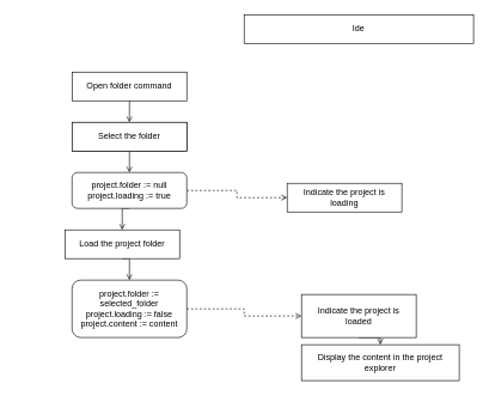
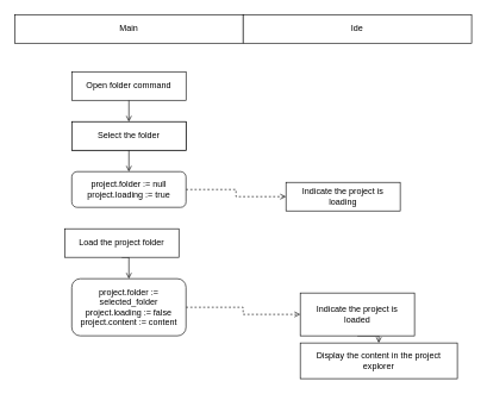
+ <mxCell id="2" value="Main" style="rounded=0;whiteSpace=wrap;html=1;" vertex="1" parent="1"><mxGeometry x="20" y="20" width="320" height="40" as="geometry" /></mxCell>
- <mxCell id="10" style="edgeStyle=orthogonalEdgeStyle;rounded=0;orthogonalLoop=1;jettySize=auto;html=1;exitX=0.5;exitY=1;exitDx=0;exitDy=0;entryX=0.5;entryY=0;entryDx=0;entryDy=0;endArrow=open;endFill=0;" edge="1" parent="1" source="11" target="14"><mxGeometry relative="1" as="geometry" /></mxCell>
